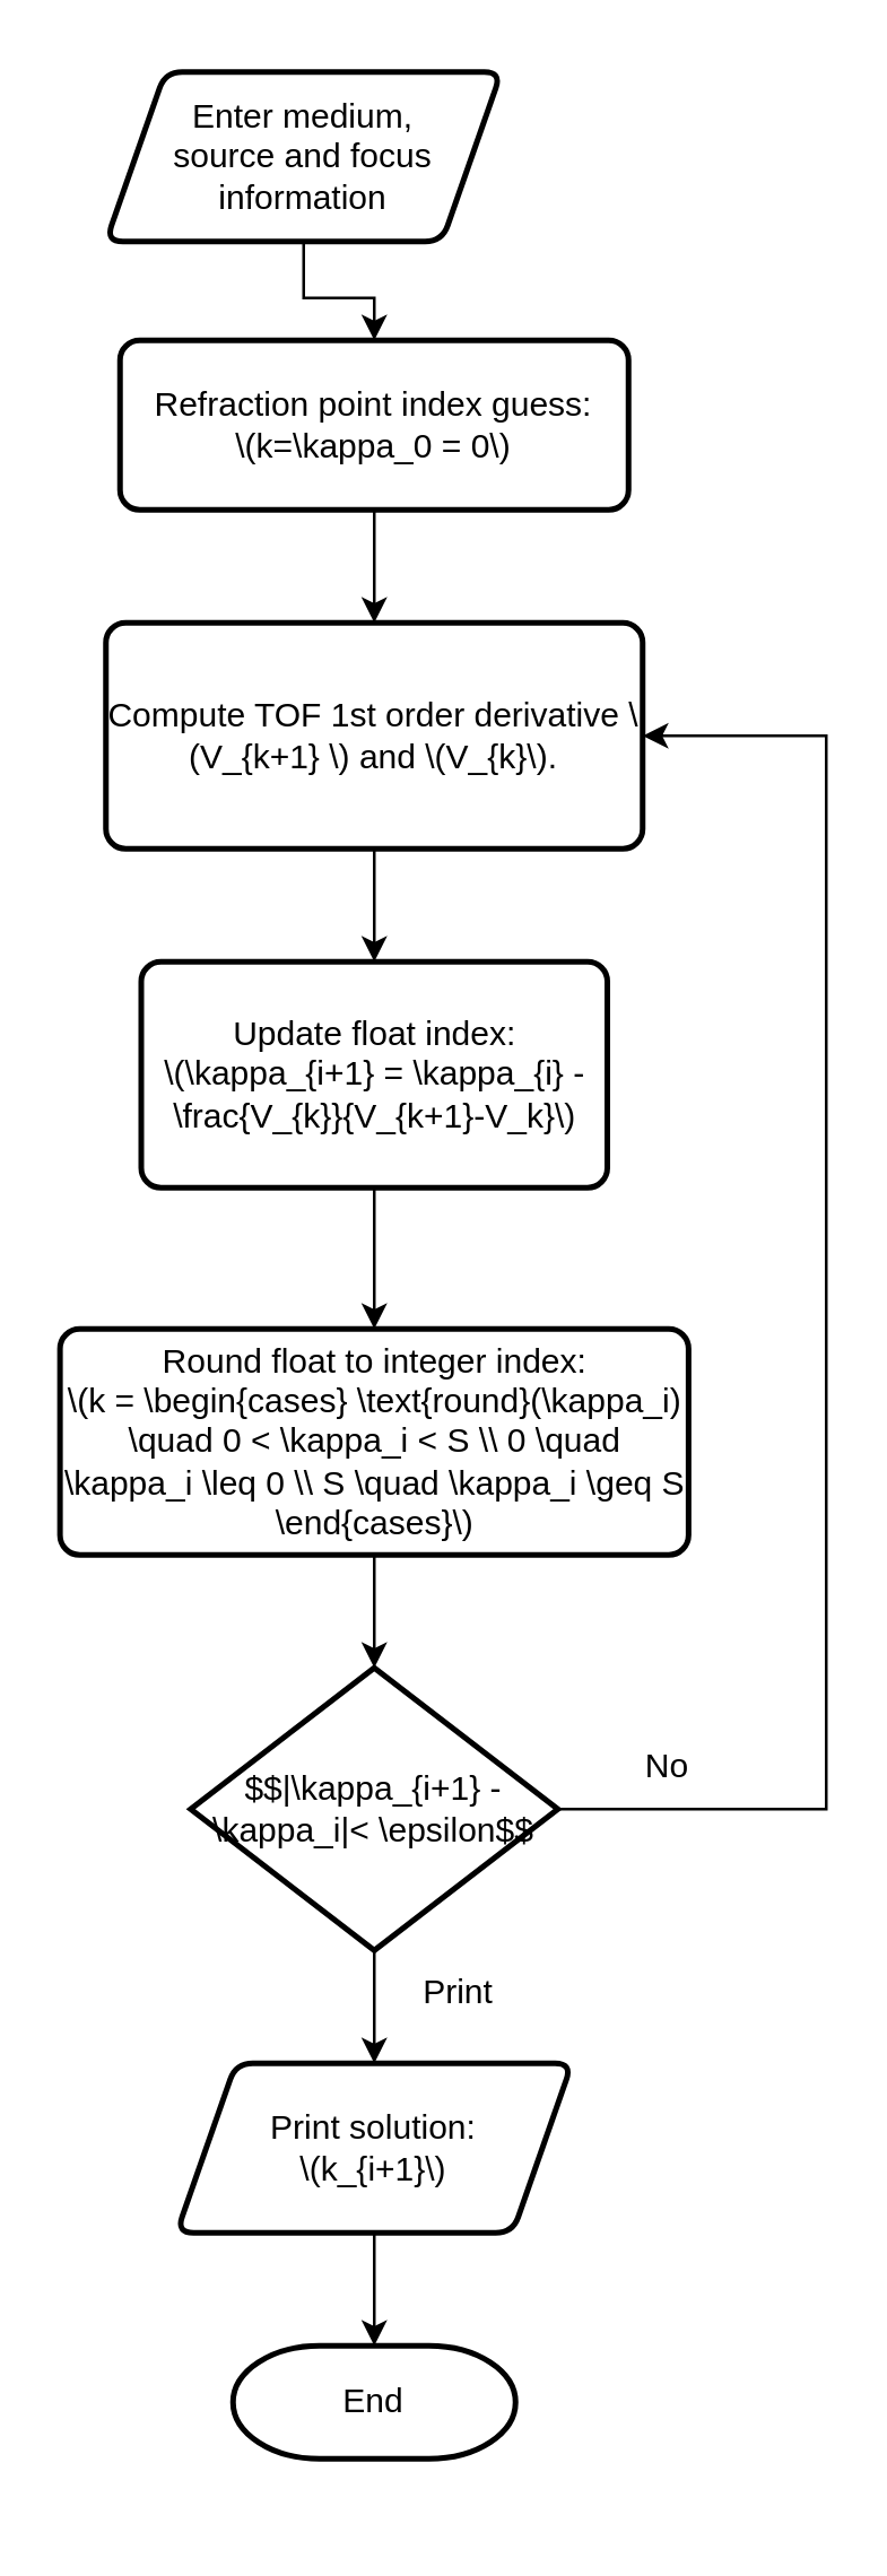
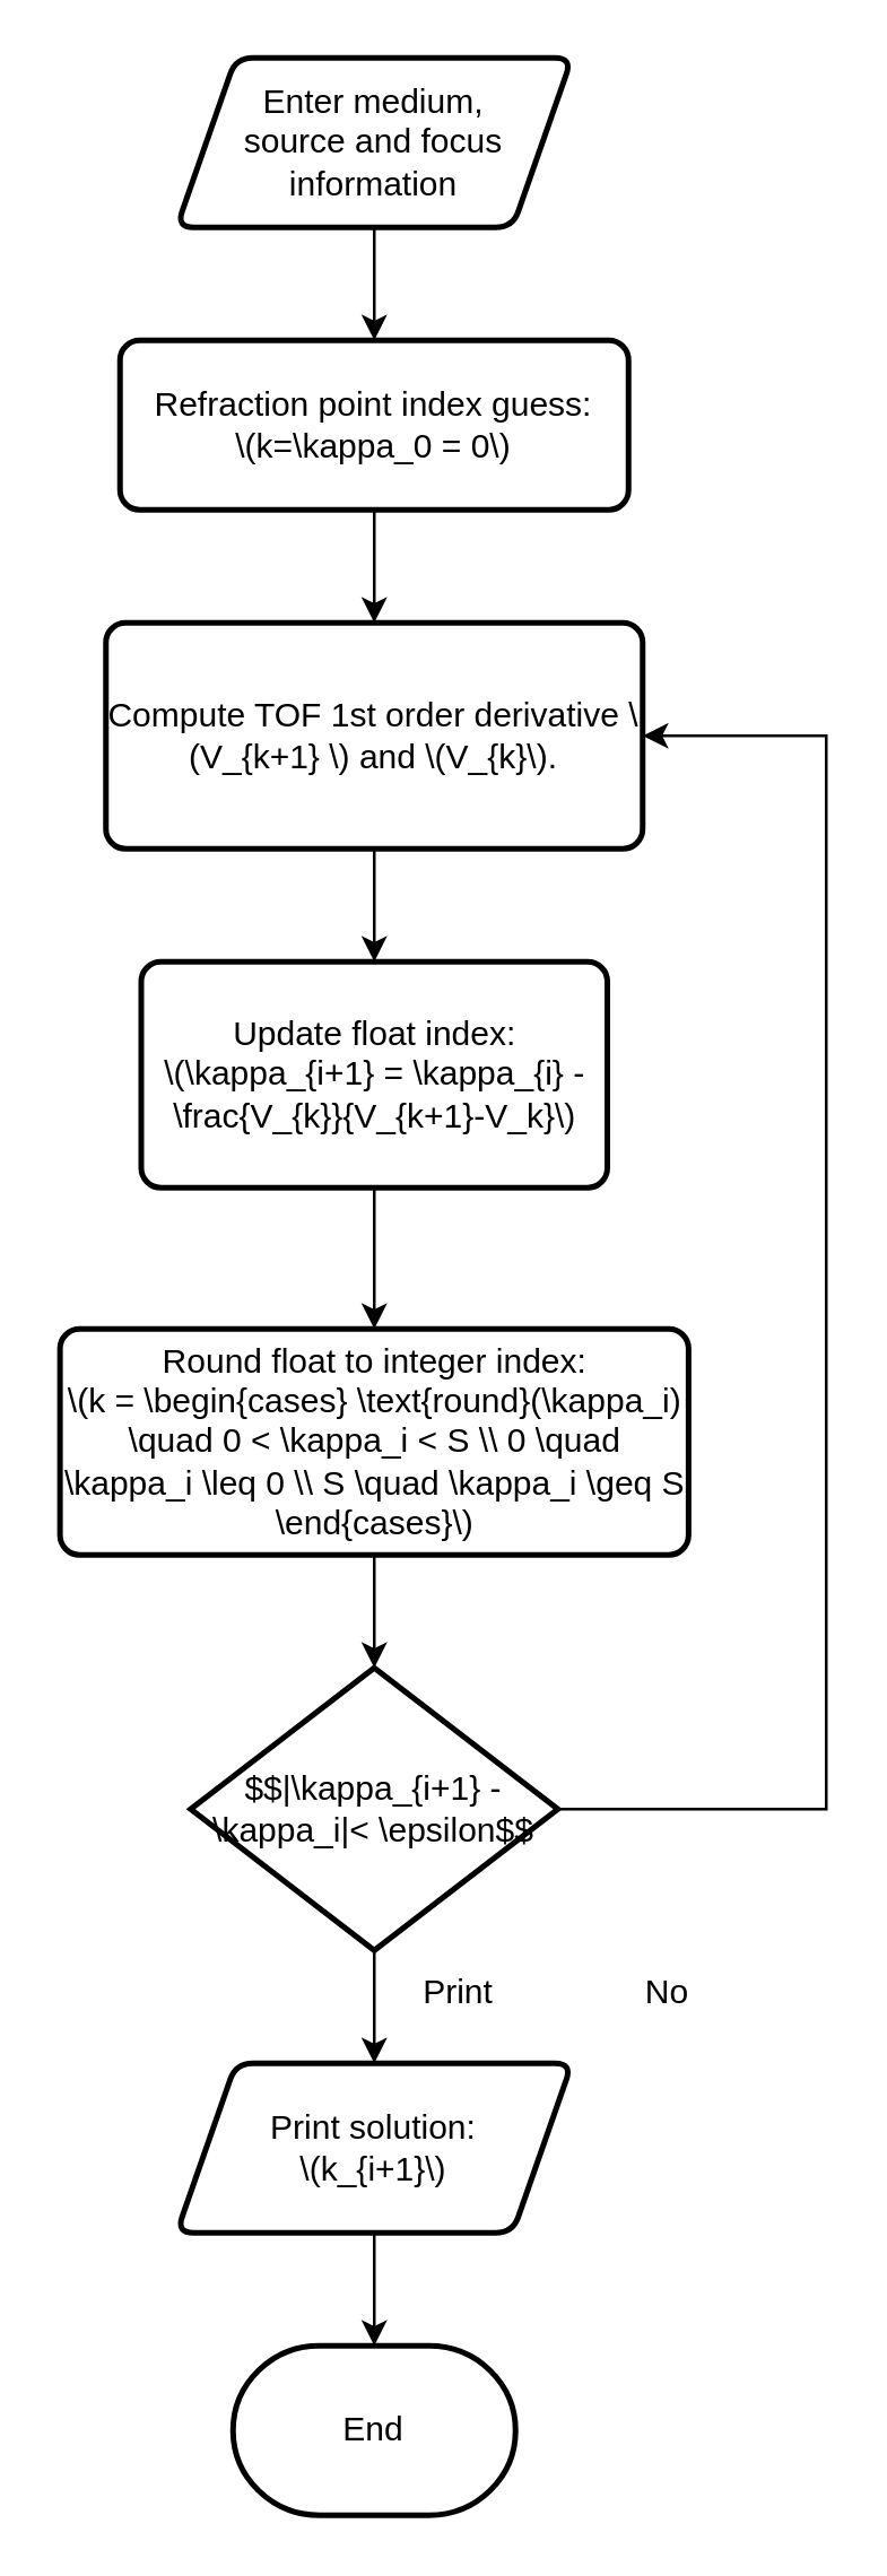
- <mxCell id="6" value="&lt;div&gt;Enter medium,&lt;/div&gt;&lt;div&gt;source and focus information&lt;/div&gt;" style="shape=parallelogram;html=1;strokeWidth=2;perimeter=parallelogramPerimeter;whiteSpace=wrap;rounded=1;arcSize=12;size=0.15;" vertex="1" parent="1"><mxGeometry x="37" y="25" width="140" height="60" as="geometry" /></mxCell>
+ <mxCell id="6" value="&lt;div&gt;Enter medium,&lt;/div&gt;&lt;div&gt;source and focus information&lt;/div&gt;" style="shape=parallelogram;html=1;strokeWidth=2;perimeter=parallelogramPerimeter;whiteSpace=wrap;rounded=1;arcSize=12;size=0.15;" vertex="1" parent="1"><mxGeometry x="62" y="20" width="140" height="60" as="geometry" /></mxCell>
- <mxCell id="18" value="No" style="text;html=1;align=center;verticalAlign=middle;whiteSpace=wrap;rounded=0;" vertex="1" parent="1"><mxGeometry x="206" y="610" width="60" height="30" as="geometry" /></mxCell>
+ <mxCell id="18" value="No" style="text;html=1;align=center;verticalAlign=middle;whiteSpace=wrap;rounded=0;" vertex="1" parent="1"><mxGeometry x="206" y="690" width="60" height="30" as="geometry" /></mxCell>
- <mxCell id="14" value="&lt;div&gt;End&lt;/div&gt;" style="strokeWidth=2;html=1;shape=mxgraph.flowchart.terminator;whiteSpace=wrap;" vertex="1" parent="1"><mxGeometry x="82" y="830" width="100" height="40" as="geometry" /></mxCell>
+ <mxCell id="14" value="&lt;div&gt;End&lt;/div&gt;" style="strokeWidth=2;html=1;shape=mxgraph.flowchart.terminator;whiteSpace=wrap;" vertex="1" parent="1"><mxGeometry x="82" y="830" width="100" height="60" as="geometry" /></mxCell>
